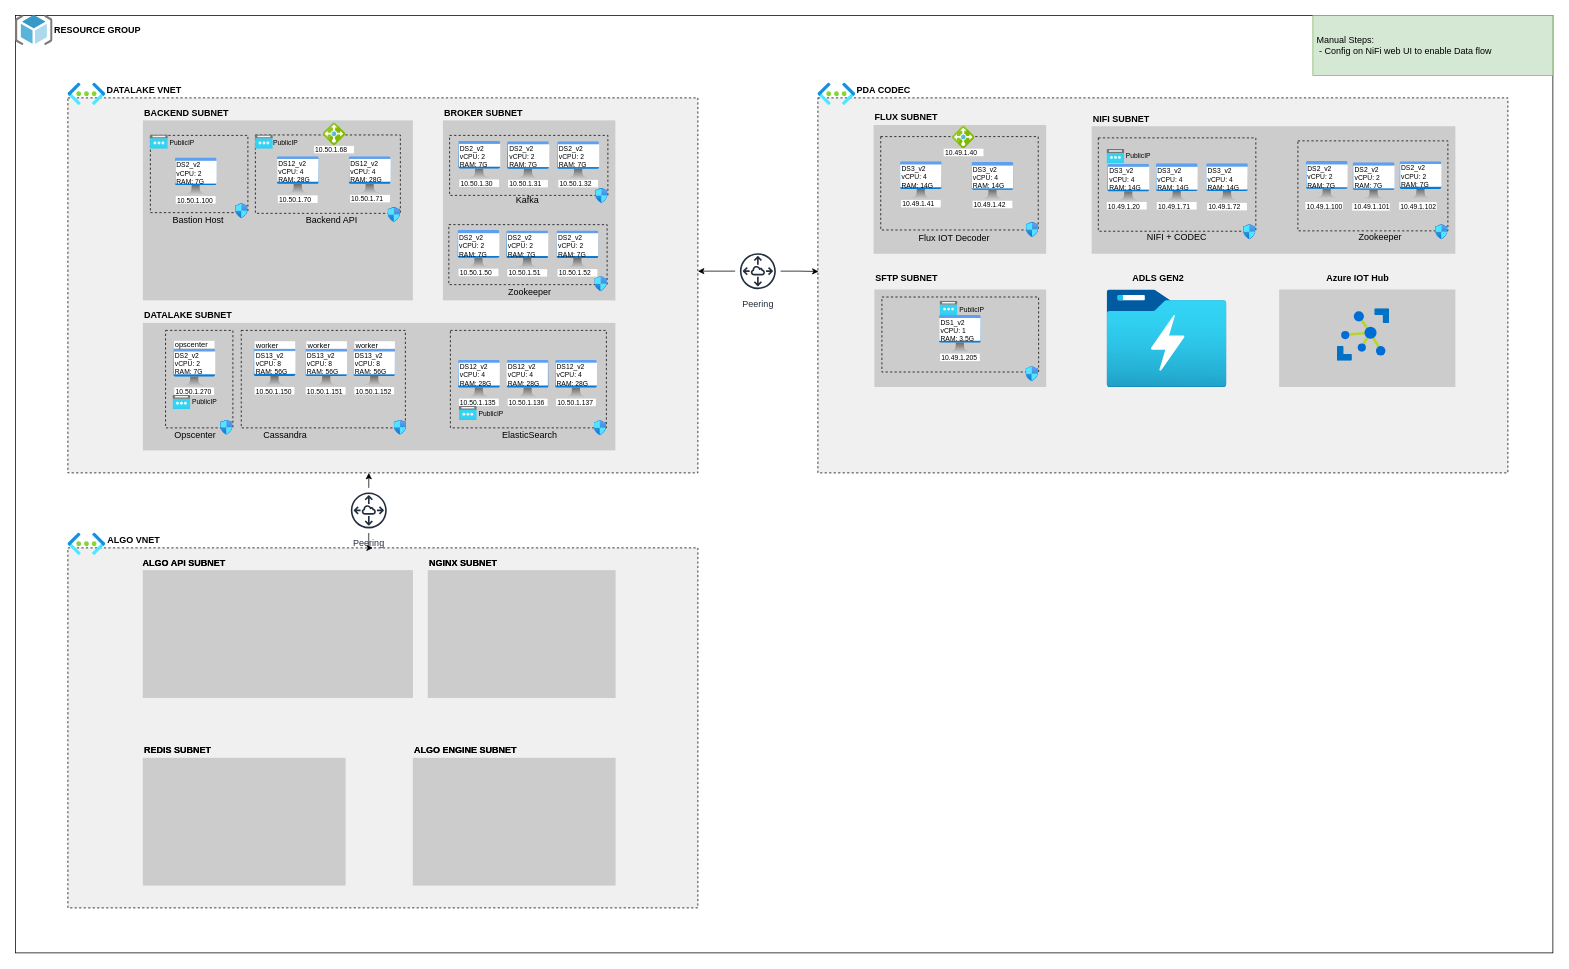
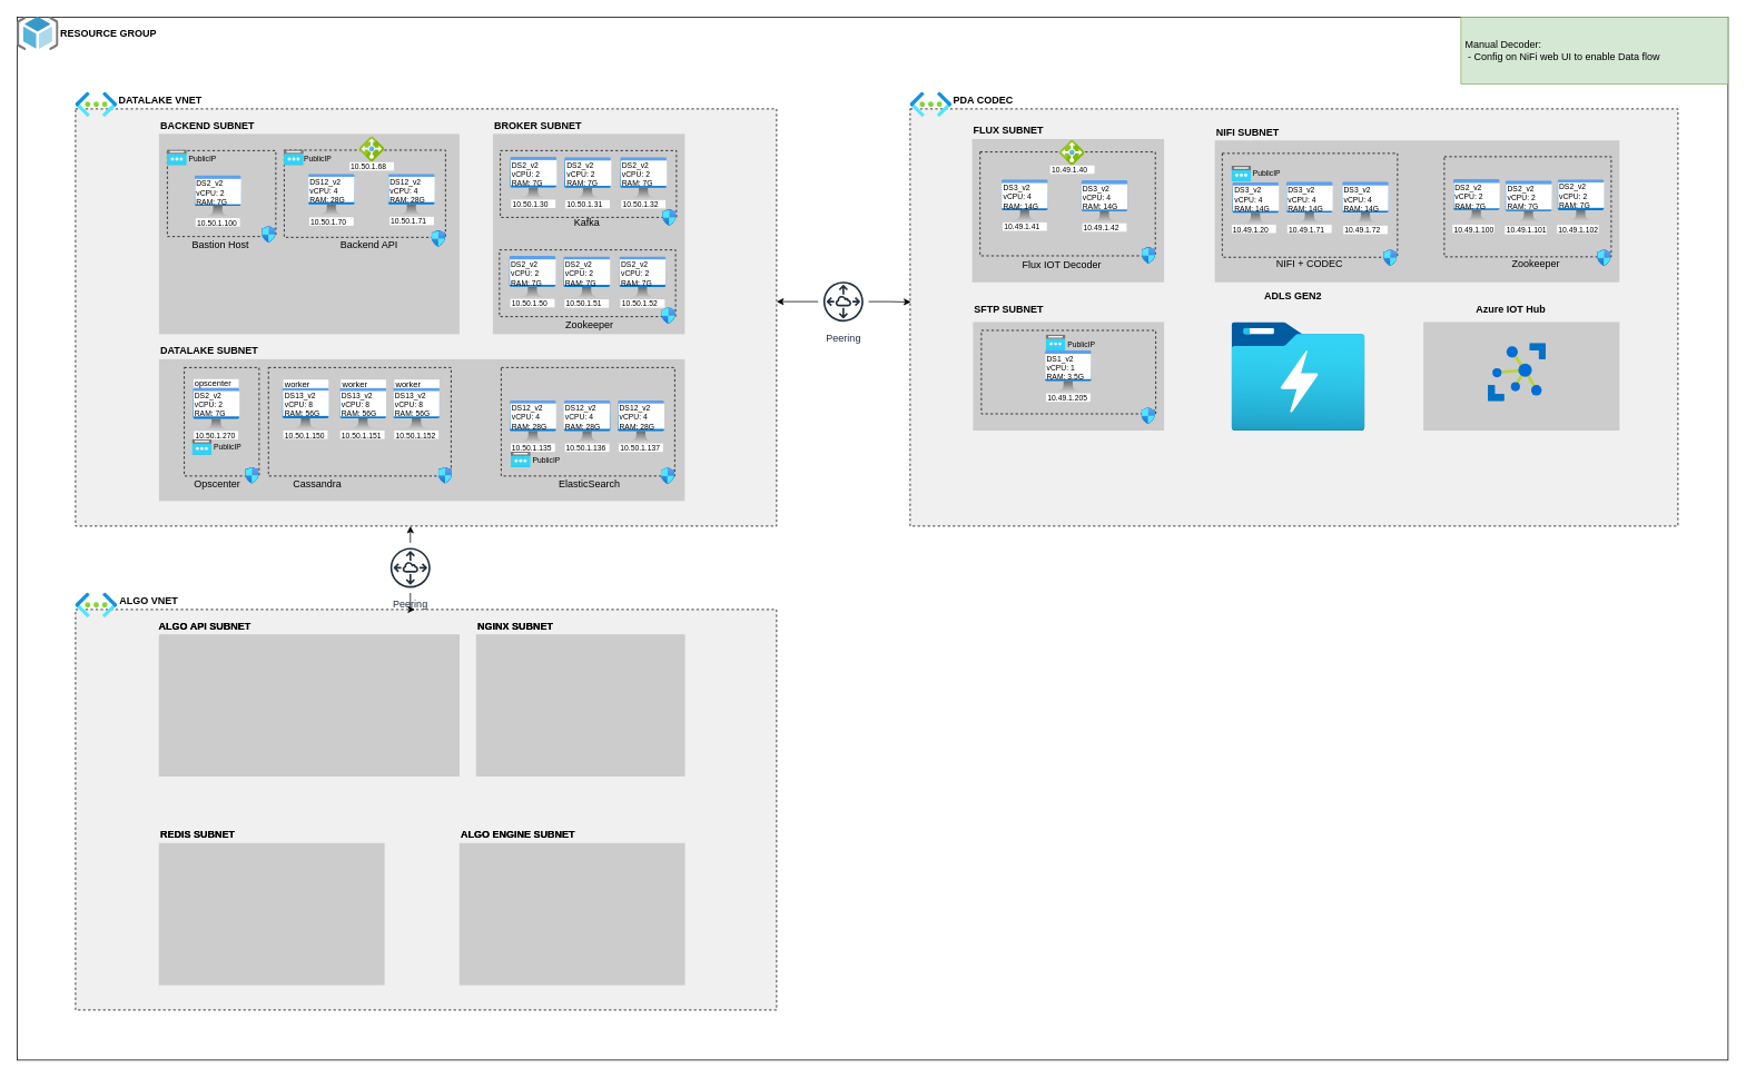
- <mxCell id="132" value="&amp;nbsp;Manual Steps: &lt;br&gt;&amp;nbsp; - Config on NiFi web UI to enable Data flow&amp;nbsp;" style="text;html=1;strokeColor=#82b366;fillColor=#d5e8d4;align=left;verticalAlign=middle;whiteSpace=wrap;rounded=0;" parent="1" vertex="1"><mxGeometry x="1750" y="20" width="320" height="80" as="geometry" /></mxCell>
+ <mxCell id="132" value="&amp;nbsp;Manual Decoder: &lt;br&gt;&amp;nbsp; - Config on NiFi web UI to enable Data flow&amp;nbsp;" style="text;html=1;strokeColor=#82b366;fillColor=#d5e8d4;align=left;verticalAlign=middle;whiteSpace=wrap;rounded=0;" parent="1" vertex="1"><mxGeometry x="1750" y="20" width="320" height="80" as="geometry" /></mxCell>
- <mxCell id="16" value="&lt;b&gt;ADLS GEN2&lt;/b&gt;" style="text;html=1;strokeColor=none;fillColor=none;align=center;verticalAlign=middle;whiteSpace=wrap;rounded=0;dashed=1;" parent="1" vertex="1"><mxGeometry x="1463.95" y="360" width="160" height="20" as="geometry" /></mxCell>
+ <mxCell id="16" value="&lt;b&gt;ADLS GEN2&lt;/b&gt;" style="text;html=1;strokeColor=none;fillColor=none;align=center;verticalAlign=middle;whiteSpace=wrap;rounded=0;dashed=1;" parent="1" vertex="1"><mxGeometry x="1468.95" y="345" width="160" height="20" as="geometry" /></mxCell>
